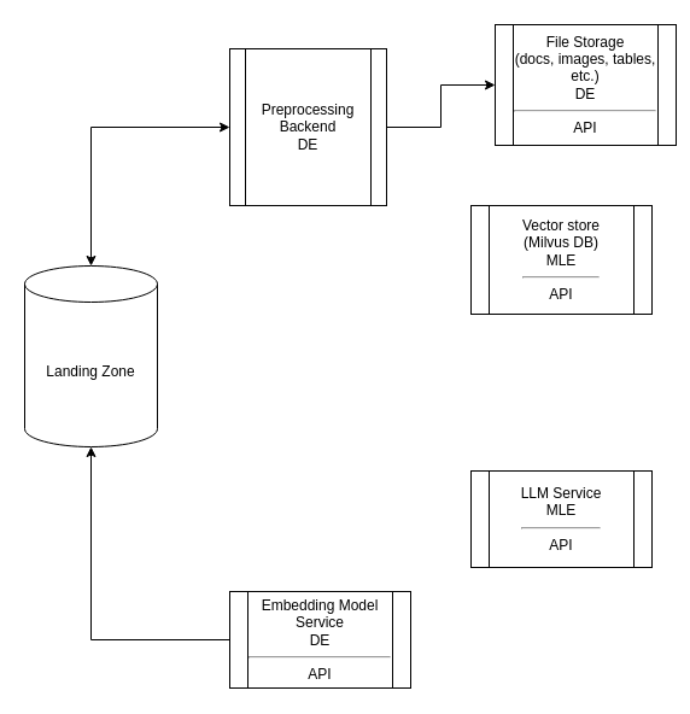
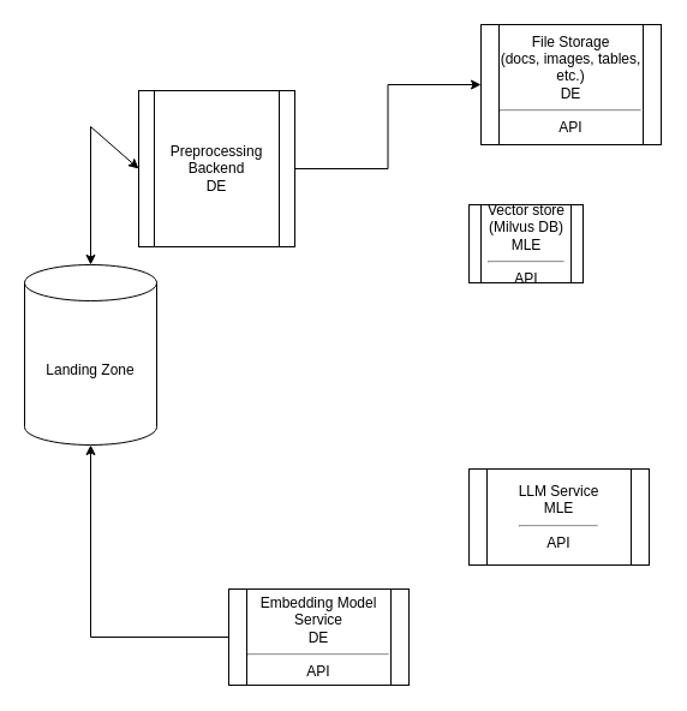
- <mxCell id="7" value="File Storage&lt;br&gt;(docs, images, tables, etc.)&lt;br&gt;DE&lt;br&gt;&lt;hr&gt;API" style="shape=process;whiteSpace=wrap;html=1;backgroundOutline=1;" vertex="1" parent="1"><mxGeometry x="410" y="20" width="150" height="100" as="geometry" /></mxCell>
+ <mxCell id="7" value="File Storage&lt;br&gt;(docs, images, tables, etc.)&lt;br&gt;DE&lt;br&gt;&lt;hr&gt;API" style="shape=process;whiteSpace=wrap;html=1;backgroundOutline=1;" vertex="1" parent="1"><mxGeometry x="400" y="20" width="150" height="100" as="geometry" /></mxCell>
- <mxCell id="4" value="Preprocessing Backend&lt;br&gt;DE" style="shape=process;whiteSpace=wrap;html=1;backgroundOutline=1;" vertex="1" parent="1"><mxGeometry x="190" y="40" width="130" height="130" as="geometry" /></mxCell>
+ <mxCell id="4" value="Preprocessing Backend&lt;br&gt;DE" style="shape=process;whiteSpace=wrap;html=1;backgroundOutline=1;" vertex="1" parent="1"><mxGeometry x="115" y="75" width="130" height="130" as="geometry" /></mxCell>
- <mxCell id="6" value="Vector store&lt;br&gt;(Milvus DB)&lt;br&gt;MLE&lt;br&gt;&lt;hr&gt;API" style="shape=process;whiteSpace=wrap;html=1;backgroundOutline=1;" vertex="1" parent="1"><mxGeometry x="390" y="170" width="150" height="90" as="geometry" /></mxCell>
+ <mxCell id="6" value="Vector store&lt;br&gt;(Milvus DB)&lt;br&gt;MLE&lt;br&gt;&lt;hr&gt;API" style="shape=process;whiteSpace=wrap;html=1;backgroundOutline=1;" vertex="1" parent="1"><mxGeometry x="390" y="170" width="95" height="65" as="geometry" /></mxCell>
